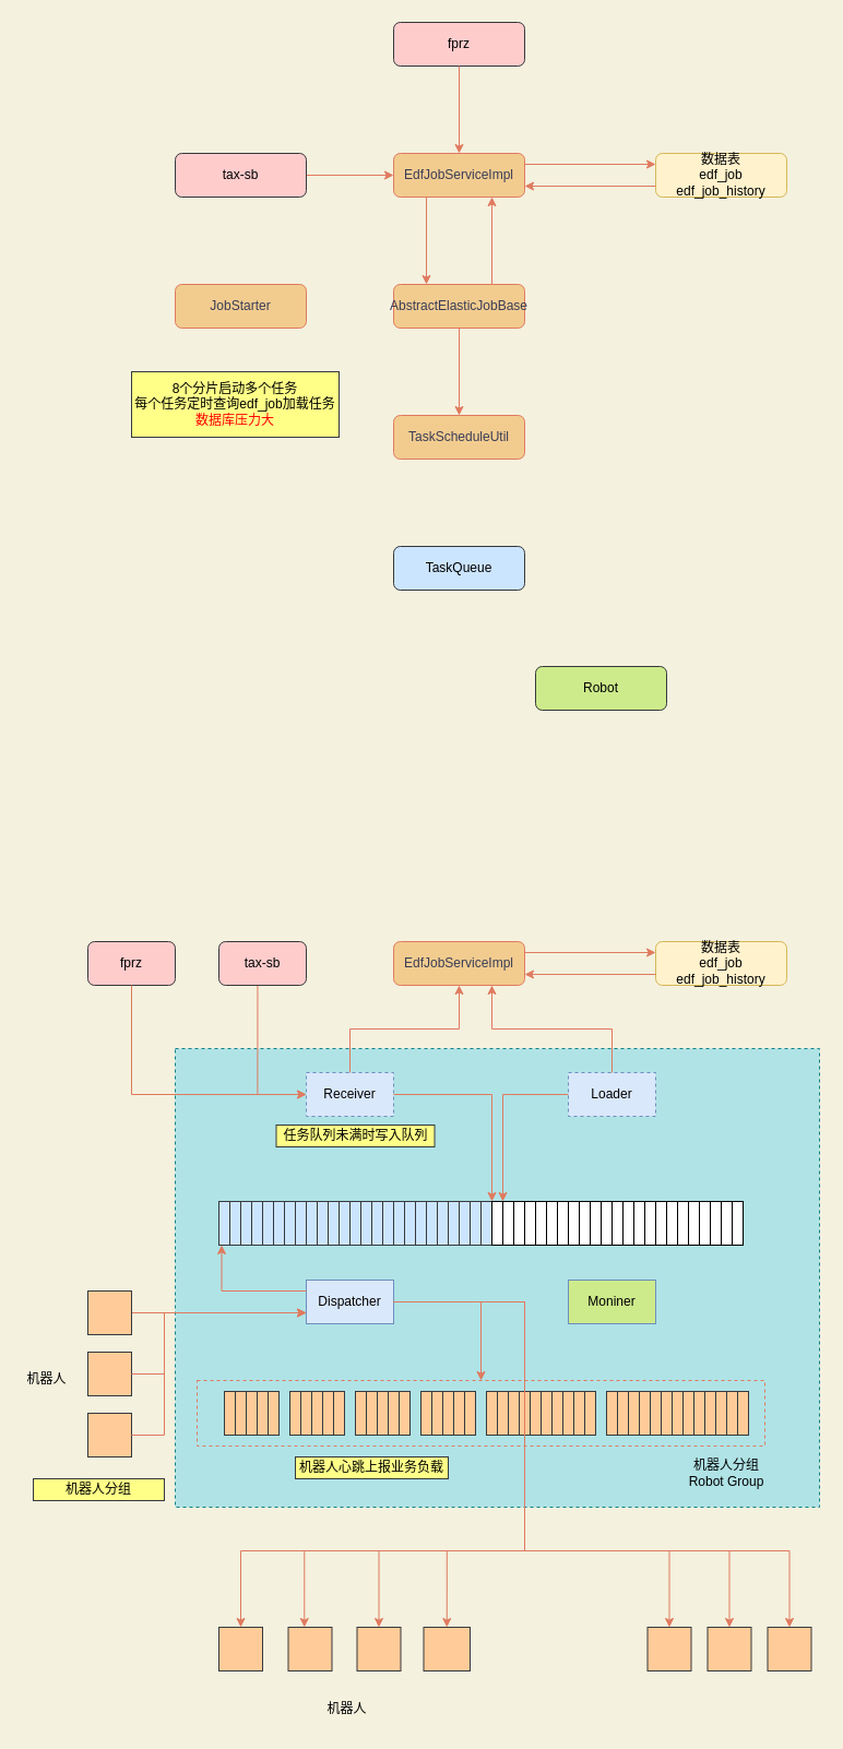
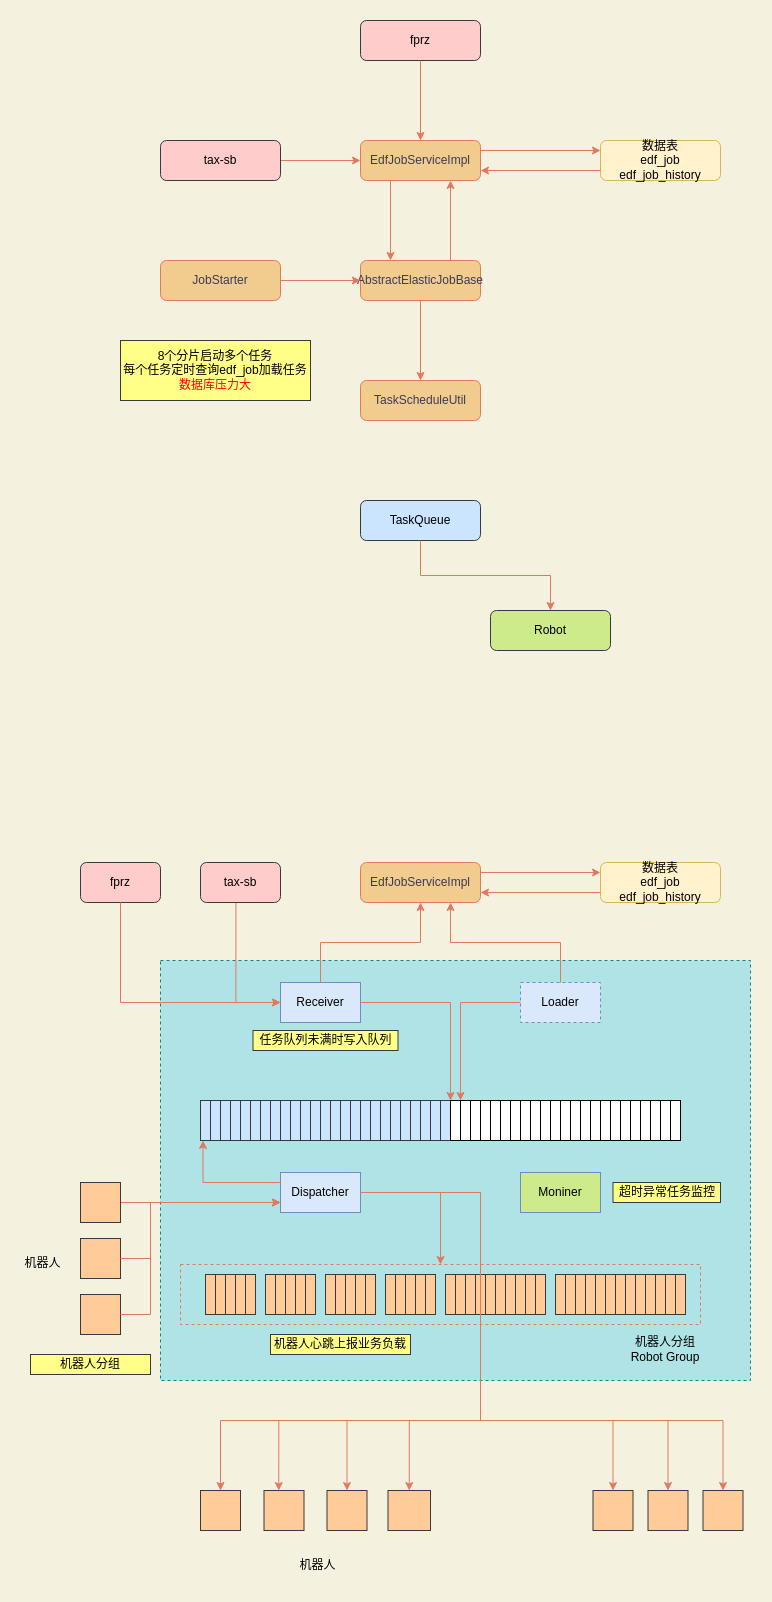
+ <mxCell id="13" style="edgeStyle=orthogonalEdgeStyle;rounded=0;orthogonalLoop=1;jettySize=auto;html=1;exitX=1;exitY=0.5;exitDx=0;exitDy=0;entryX=0;entryY=0.5;entryDx=0;entryDy=0;labelBackgroundColor=#F4F1DE;strokeColor=#E07A5F;fontColor=#393C56;" parent="1" source="8" target="9" edge="1"><mxGeometry relative="1" as="geometry"><mxPoint x="350" y="280" as="targetPoint" /><mxPoint x="210" y="230" as="sourcePoint" /></mxGeometry></mxCell>
+ <mxCell id="17" style="edgeStyle=orthogonalEdgeStyle;rounded=0;orthogonalLoop=1;jettySize=auto;html=1;entryX=0.5;entryY=0;entryDx=0;entryDy=0;exitX=0.5;exitY=1;exitDx=0;exitDy=0;labelBackgroundColor=#F4F1DE;strokeColor=#E07A5F;fontColor=#393C56;" parent="1" source="11" target="12" edge="1"><mxGeometry relative="1" as="geometry"><mxPoint x="250" y="549.5" as="targetPoint" /><mxPoint x="363.2" y="550" as="sourcePoint" /></mxGeometry></mxCell>
- <mxCell id="78" value="Receiver" style="rounded=0;whiteSpace=wrap;html=1;sketch=0;strokeColor=#6c8ebf;fillColor=#dae8fc;dashed=1;" parent="1" vertex="1"><mxGeometry x="280" y="982" width="80" height="40" as="geometry" /></mxCell>
+ <mxCell id="78" value="Receiver" style="rounded=0;whiteSpace=wrap;html=1;sketch=0;strokeColor=#6c8ebf;fillColor=#dae8fc;" parent="1" vertex="1"><mxGeometry x="280" y="982" width="80" height="40" as="geometry" /></mxCell>
+ <mxCell id="136" value="&lt;font color=&quot;#000000&quot;&gt;超时异常任务监控&lt;/font&gt;" style="rounded=0;whiteSpace=wrap;html=1;sketch=0;strokeColor=#36393d;fillColor=#ffff88;fontColor=#FF0000;" parent="1" vertex="1"><mxGeometry x="612.5" y="1182" width="107.5" height="20" as="geometry" /></mxCell>
